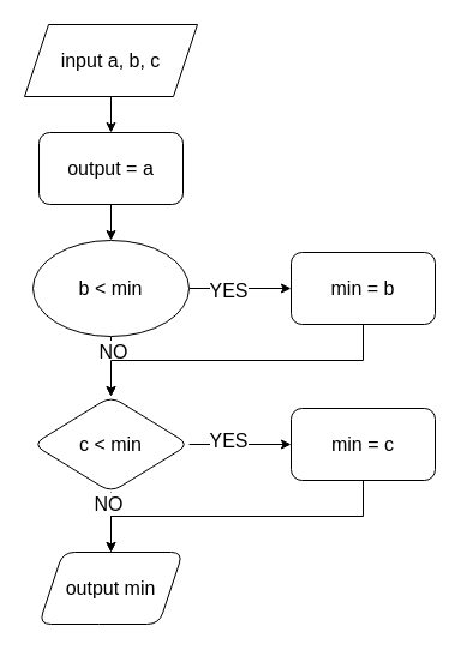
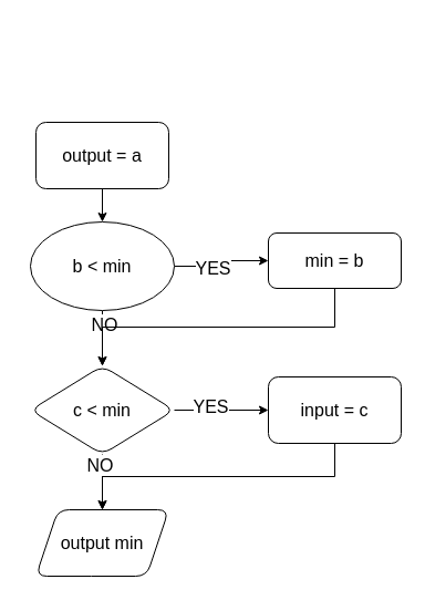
- <mxCell id="3" value="input a, b, c" style="shape=parallelogram;perimeter=parallelogramPerimeter;whiteSpace=wrap;html=1;fixedSize=1;fontSize=16;" vertex="1" parent="1"><mxGeometry x="20" y="20" width="144" height="60" as="geometry" /></mxCell>
- <mxCell id="2" value="" style="edgeStyle=orthogonalEdgeStyle;rounded=0;orthogonalLoop=1;jettySize=auto;html=1;fontSize=16;" edge="1" parent="1" source="3" target="5"><mxGeometry relative="1" as="geometry" /></mxCell>
- <mxCell id="12" value="min = b" style="whiteSpace=wrap;html=1;rounded=1;fontSize=16;" vertex="1" parent="1"><mxGeometry x="242" y="210" width="120" height="60" as="geometry" /></mxCell>
+ <mxCell id="12" value="min = b" style="whiteSpace=wrap;html=1;rounded=1;fontSize=16;" vertex="1" parent="1"><mxGeometry x="242" y="210" width="120" height="50" as="geometry" /></mxCell>
- <mxCell id="19" value="min = c" style="whiteSpace=wrap;html=1;rounded=1;fontSize=16;" vertex="1" parent="1"><mxGeometry x="242" y="340" width="120" height="60" as="geometry" /></mxCell>
+ <mxCell id="19" value="input = c" style="whiteSpace=wrap;html=1;rounded=1;fontSize=16;" vertex="1" parent="1"><mxGeometry x="242" y="340" width="120" height="60" as="geometry" /></mxCell>
